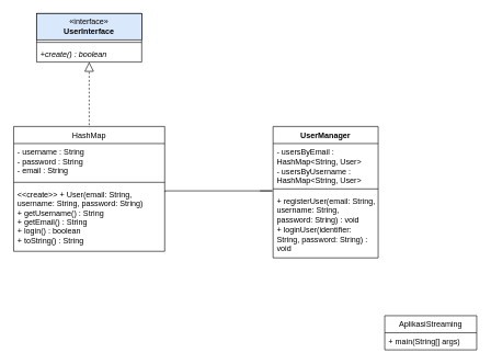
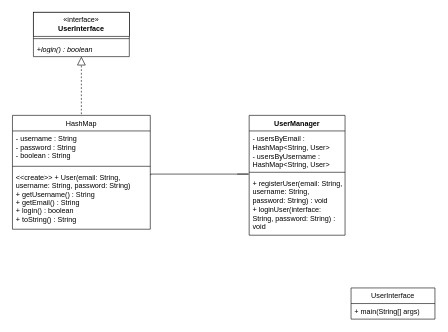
- <mxCell id="7" value="«interface»&lt;br&gt;&lt;b&gt;UserInterface&lt;/b&gt;" style="html=1;whiteSpace=wrap;fillColor=#dae8fc;" vertex="1" parent="6"><mxGeometry width="160" height="40" as="geometry" /></mxCell>
+ <mxCell id="7" value="«interface»&lt;br&gt;&lt;b&gt;UserInterface&lt;/b&gt;" style="html=1;whiteSpace=wrap;" vertex="1" parent="6"><mxGeometry width="160" height="40" as="geometry" /></mxCell>
- <mxCell id="9" value="&lt;i&gt;+create() : boolean&lt;/i&gt;" style="text;strokeColor=none;fillColor=none;align=left;verticalAlign=top;spacingLeft=4;spacingRight=4;overflow=hidden;rotatable=0;points=[[0,0.5],[1,0.5]];portConstraint=eastwest;whiteSpace=wrap;html=1;" vertex="1" parent="6"><mxGeometry y="48" width="160" height="26" as="geometry" /></mxCell>
+ <mxCell id="9" value="&lt;i&gt;+login() : boolean&lt;/i&gt;" style="text;strokeColor=none;fillColor=none;align=left;verticalAlign=top;spacingLeft=4;spacingRight=4;overflow=hidden;rotatable=0;points=[[0,0.5],[1,0.5]];portConstraint=eastwest;whiteSpace=wrap;html=1;" vertex="1" parent="6"><mxGeometry y="48" width="160" height="26" as="geometry" /></mxCell>
- <mxCell id="3" value="- username : String&#10;- password : String&#10;- email : String" style="text;align=left;verticalAlign=top;spacingLeft=4;spacingRight=4;overflow=hidden;rotatable=0;points=[[0,0.5],[1,0.5]];portConstraint=eastwest;" parent="2" vertex="1"><mxGeometry y="26" width="230" height="54" as="geometry" /></mxCell>
+ <mxCell id="3" value="- username : String&#10;- password : String&#10;- boolean : String" style="text;align=left;verticalAlign=top;spacingLeft=4;spacingRight=4;overflow=hidden;rotatable=0;points=[[0,0.5],[1,0.5]];portConstraint=eastwest;" parent="2" vertex="1"><mxGeometry y="26" width="230" height="54" as="geometry" /></mxCell>
- <mxCell id="14" value="+ registerUser(email: String, username: String, password: String) : void&lt;br&gt;+ loginUser(identifier: String, password: String) : void" style="text;strokeColor=none;fillColor=none;align=left;verticalAlign=top;spacingLeft=4;spacingRight=4;overflow=hidden;rotatable=0;points=[[0,0.5],[1,0.5]];portConstraint=eastwest;whiteSpace=wrap;html=1;" vertex="1" parent="11"><mxGeometry y="100" width="160" height="100" as="geometry" /></mxCell>
+ <mxCell id="14" value="+ registerUser(email: String, username: String, password: String) : void&lt;br&gt;+ loginUser(interface: String, password: String) : void" style="text;strokeColor=none;fillColor=none;align=left;verticalAlign=top;spacingLeft=4;spacingRight=4;overflow=hidden;rotatable=0;points=[[0,0.5],[1,0.5]];portConstraint=eastwest;whiteSpace=wrap;html=1;" vertex="1" parent="11"><mxGeometry y="100" width="160" height="100" as="geometry" /></mxCell>
- <mxCell id="16" value="AplikasiStreaming" style="swimlane;fontStyle=0;childLayout=stackLayout;horizontal=1;startSize=26;fillColor=none;horizontalStack=0;resizeParent=1;resizeParentMax=0;resizeLast=0;collapsible=1;marginBottom=0;whiteSpace=wrap;html=1;" vertex="1" parent="1"><mxGeometry x="585" y="480" width="140" height="52" as="geometry" /></mxCell>
+ <mxCell id="16" value="UserInterface" style="swimlane;fontStyle=0;childLayout=stackLayout;horizontal=1;startSize=26;fillColor=none;horizontalStack=0;resizeParent=1;resizeParentMax=0;resizeLast=0;collapsible=1;marginBottom=0;whiteSpace=wrap;html=1;" vertex="1" parent="1"><mxGeometry x="585" y="480" width="140" height="52" as="geometry" /></mxCell>
